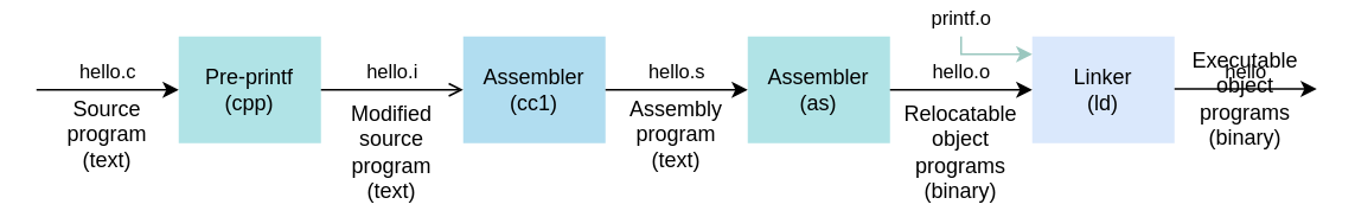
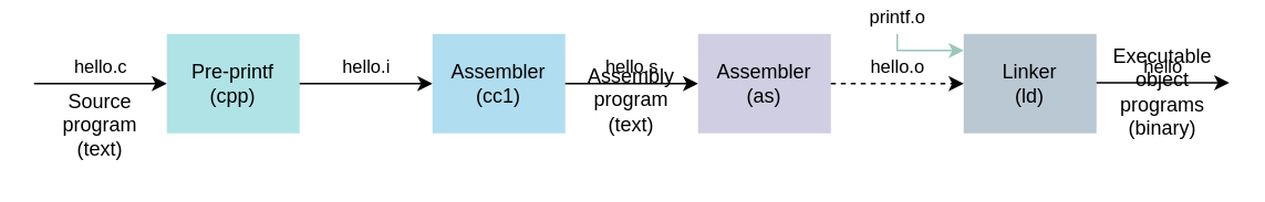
- <mxCell id="7" value="&lt;div&gt;hello.i&lt;/div&gt;" style="endArrow=open;html=1;rounded=0;entryX=0;entryY=0.5;entryDx=0;entryDy=0;exitX=1;exitY=0.5;exitDx=0;exitDy=0;" edge="1" parent="1" source="2" target="3"><mxGeometry y="10" width="50" height="50" relative="1" as="geometry"><mxPoint x="240" y="150" as="sourcePoint" /><mxPoint x="320" y="150" as="targetPoint" /><mxPoint as="offset" /></mxGeometry></mxCell>
+ <mxCell id="7" value="&lt;div&gt;hello.i&lt;/div&gt;" style="endArrow=classic;html=1;rounded=0;entryX=0;entryY=0.5;entryDx=0;entryDy=0;exitX=1;exitY=0.5;exitDx=0;exitDy=0;" edge="1" parent="1" source="2" target="3"><mxGeometry y="10" width="50" height="50" relative="1" as="geometry"><mxPoint x="240" y="150" as="sourcePoint" /><mxPoint x="320" y="150" as="targetPoint" /><mxPoint as="offset" /></mxGeometry></mxCell>
- <mxCell id="4" value="&lt;div&gt;Assembler&lt;/div&gt;&lt;div&gt;(as)&lt;br&gt;&lt;/div&gt;" style="rounded=0;whiteSpace=wrap;html=1;fillColor=#b0e3e6;strokeColor=none;" vertex="1" parent="1"><mxGeometry x="420" y="20" width="80" height="60" as="geometry" /></mxCell>
+ <mxCell id="4" value="&lt;div&gt;Assembler&lt;/div&gt;&lt;div&gt;(as)&lt;br&gt;&lt;/div&gt;" style="rounded=0;whiteSpace=wrap;html=1;fillColor=#d0cee2;strokeColor=none;" vertex="1" parent="1"><mxGeometry x="420" y="20" width="80" height="60" as="geometry" /></mxCell>
- <mxCell id="9" value="&lt;div&gt;hello.o&lt;/div&gt;" style="endArrow=classic;html=1;rounded=0;entryX=0;entryY=0.5;entryDx=0;entryDy=0;exitX=1;exitY=0.5;exitDx=0;exitDy=0;" edge="1" parent="1" source="4" target="5"><mxGeometry y="10" width="50" height="50" relative="1" as="geometry"><mxPoint x="200" y="70" as="sourcePoint" /><mxPoint x="280" y="70" as="targetPoint" /><mxPoint as="offset" /></mxGeometry></mxCell>
+ <mxCell id="9" value="&lt;div&gt;hello.o&lt;/div&gt;" style="endArrow=classic;html=1;rounded=0;entryX=0;entryY=0.5;entryDx=0;entryDy=0;exitX=1;exitY=0.5;exitDx=0;exitDy=0;dashed=1;" edge="1" parent="1" source="4" target="5"><mxGeometry y="10" width="50" height="50" relative="1" as="geometry"><mxPoint x="200" y="70" as="sourcePoint" /><mxPoint x="280" y="70" as="targetPoint" /><mxPoint as="offset" /></mxGeometry></mxCell>
- <mxCell id="5" value="&lt;div&gt;Linker&lt;/div&gt;&lt;div&gt;(ld)&lt;br&gt;&lt;/div&gt;" style="rounded=0;whiteSpace=wrap;html=1;fillColor=#dae8fc;strokeColor=none;" vertex="1" parent="1"><mxGeometry x="580" y="20" width="80" height="60" as="geometry" /></mxCell>
+ <mxCell id="5" value="&lt;div&gt;Linker&lt;/div&gt;&lt;div&gt;(ld)&lt;br&gt;&lt;/div&gt;" style="rounded=0;whiteSpace=wrap;html=1;fillColor=#bac8d3;strokeColor=none;" vertex="1" parent="1"><mxGeometry x="580" y="20" width="80" height="60" as="geometry" /></mxCell>
- <mxCell id="13" value="&lt;div&gt;Assembly&lt;/div&gt;&lt;div&gt;program&lt;/div&gt;&lt;div&gt;(text)&lt;br&gt;&lt;/div&gt;" style="text;html=1;strokeColor=none;fillColor=none;align=center;verticalAlign=middle;whiteSpace=wrap;rounded=0;" vertex="1" parent="1"><mxGeometry x="350" y="60" width="60" height="30" as="geometry" /></mxCell>
+ <mxCell id="13" value="&lt;div&gt;Assembly&lt;/div&gt;&lt;div&gt;program&lt;/div&gt;&lt;div&gt;(text)&lt;br&gt;&lt;/div&gt;" style="text;html=1;strokeColor=none;fillColor=none;align=center;verticalAlign=middle;whiteSpace=wrap;rounded=0;" vertex="1" parent="1"><mxGeometry x="350" y="45" width="60" height="30" as="geometry" /></mxCell>
- <mxCell id="12" value="&lt;div&gt;Modified&lt;/div&gt;&lt;div&gt;source&lt;/div&gt;&lt;div&gt;program&lt;/div&gt;&lt;div&gt;(text)&lt;br&gt;&lt;/div&gt;" style="text;html=1;strokeColor=none;fillColor=none;align=center;verticalAlign=middle;whiteSpace=wrap;rounded=0;" vertex="1" parent="1"><mxGeometry x="190" y="70" width="60" height="30" as="geometry" /></mxCell>
- <mxCell id="14" value="&lt;div&gt;Relocatable&lt;/div&gt;&lt;div&gt;object&lt;br&gt;&lt;/div&gt;&lt;div&gt;programs&lt;/div&gt;&lt;div&gt;(binary)&lt;br&gt;&lt;/div&gt;" style="text;html=1;strokeColor=none;fillColor=none;align=center;verticalAlign=middle;whiteSpace=wrap;rounded=0;" vertex="1" parent="1"><mxGeometry x="510" y="70" width="60" height="30" as="geometry" /></mxCell>
